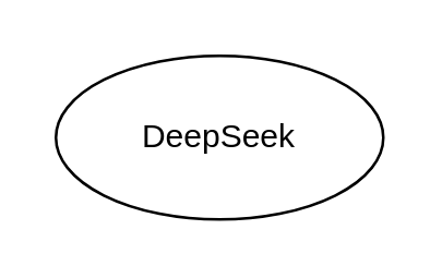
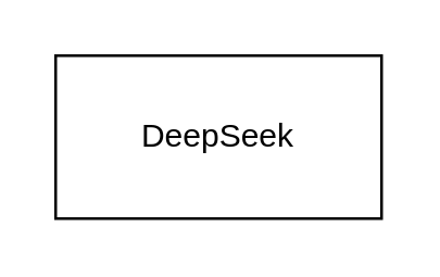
- <mxCell id="2" value="DeepSeek" style="ellipse;whiteSpace=wrap;html=1;" vertex="1" parent="1"><mxGeometry x="20" y="20" width="120" height="60" as="geometry" /></mxCell>
+ <mxCell id="2" value="DeepSeek" style="rounded=0;whiteSpace=wrap;html=1;" vertex="1" parent="1"><mxGeometry x="20" y="20" width="120" height="60" as="geometry" /></mxCell>
